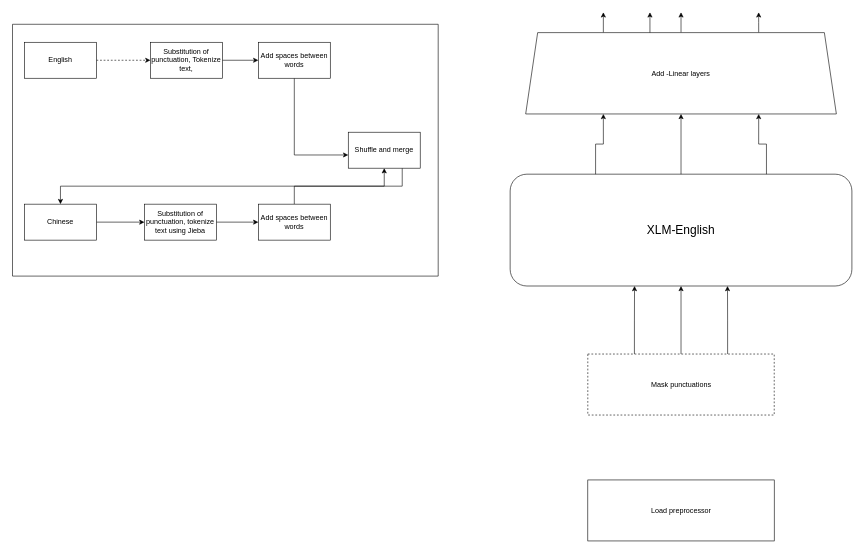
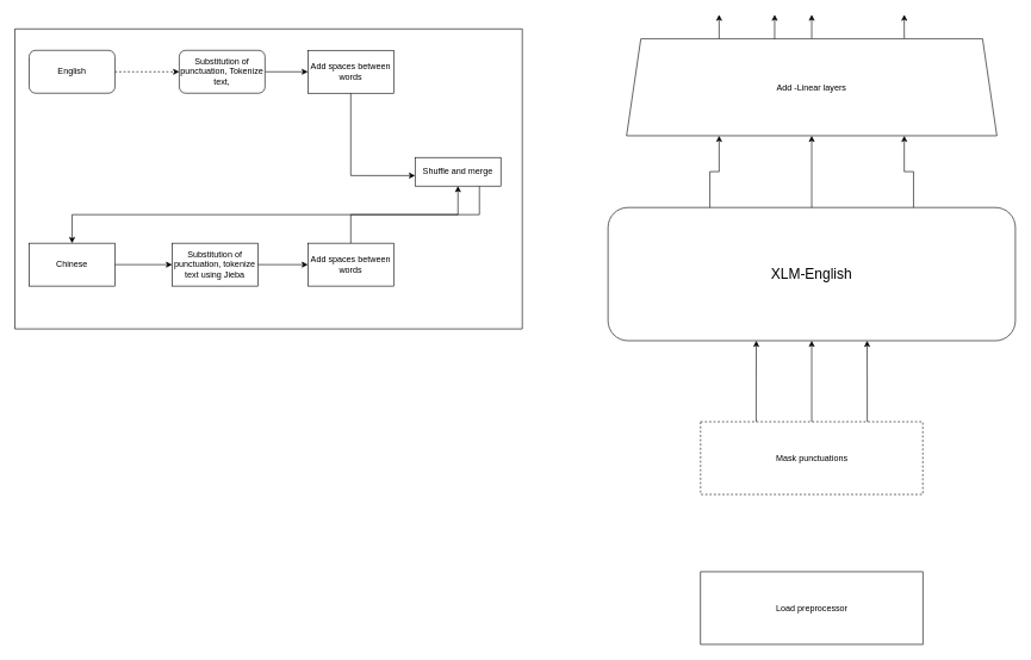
- <mxCell id="3" value="English" style="rounded=0;whiteSpace=wrap;html=1;" vertex="1" parent="1"><mxGeometry x="40" y="70" width="120" height="60" as="geometry" /></mxCell>
+ <mxCell id="3" value="English" style="whiteSpace=wrap;html=1;rounded=1;" vertex="1" parent="1"><mxGeometry x="40" y="70" width="120" height="60" as="geometry" /></mxCell>
- <mxCell id="7" value="Substitution of punctuation, Tokenize text, " style="rounded=0;whiteSpace=wrap;html=1;" vertex="1" parent="1"><mxGeometry x="250" y="70" width="120" height="60" as="geometry" /></mxCell>
+ <mxCell id="7" value="Substitution of punctuation, Tokenize text, " style="whiteSpace=wrap;html=1;rounded=1;" vertex="1" parent="1"><mxGeometry x="250" y="70" width="120" height="60" as="geometry" /></mxCell>
- <mxCell id="14" value="Shuffle and merge" style="rounded=0;whiteSpace=wrap;html=1;" vertex="1" parent="1"><mxGeometry x="580" y="220" width="120" height="60" as="geometry" /></mxCell>
+ <mxCell id="14" value="Shuffle and merge" style="rounded=0;whiteSpace=wrap;html=1;" vertex="1" parent="1"><mxGeometry x="580" y="220" width="120" height="40" as="geometry" /></mxCell>
